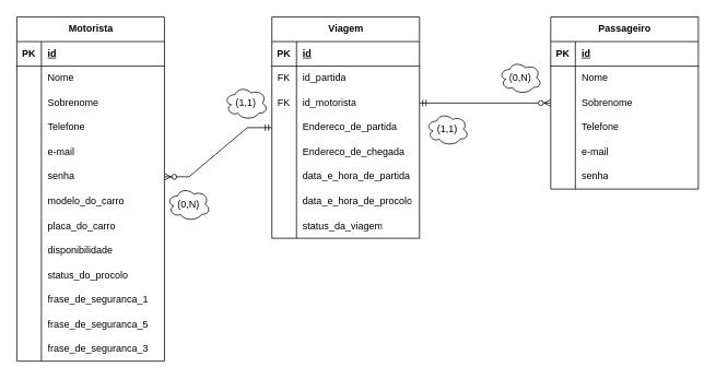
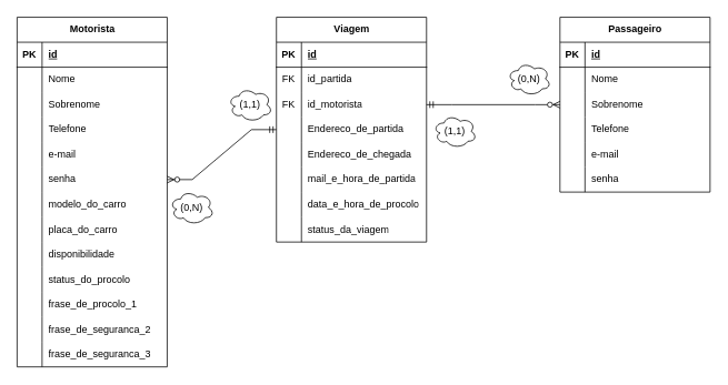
- <mxCell id="79" value="data_e_hora_de_partida" style="shape=partialRectangle;connectable=0;fillColor=none;top=0;left=0;bottom=0;right=0;align=left;spacingLeft=6;overflow=hidden;whiteSpace=wrap;html=1;" parent="77" vertex="1"><mxGeometry x="30" width="150" height="30" as="geometry"><mxRectangle width="150" height="30" as="alternateBounds" /></mxGeometry></mxCell>
+ <mxCell id="79" value="mail_e_hora_de_partida" style="shape=partialRectangle;connectable=0;fillColor=none;top=0;left=0;bottom=0;right=0;align=left;spacingLeft=6;overflow=hidden;whiteSpace=wrap;html=1;" parent="77" vertex="1"><mxGeometry x="30" width="150" height="30" as="geometry"><mxRectangle width="150" height="30" as="alternateBounds" /></mxGeometry></mxCell>
- <mxCell id="35" value="frase_de_seguranca_1" style="shape=partialRectangle;connectable=0;fillColor=none;top=0;left=0;bottom=0;right=0;align=left;spacingLeft=6;overflow=hidden;whiteSpace=wrap;html=1;" parent="33" vertex="1"><mxGeometry x="30" width="150" height="30" as="geometry"><mxRectangle width="150" height="30" as="alternateBounds" /></mxGeometry></mxCell>
+ <mxCell id="35" value="frase_de_procolo_1" style="shape=partialRectangle;connectable=0;fillColor=none;top=0;left=0;bottom=0;right=0;align=left;spacingLeft=6;overflow=hidden;whiteSpace=wrap;html=1;" parent="33" vertex="1"><mxGeometry x="30" width="150" height="30" as="geometry"><mxRectangle width="150" height="30" as="alternateBounds" /></mxGeometry></mxCell>
- <mxCell id="38" value="frase_de_seguranca_5" style="shape=partialRectangle;connectable=0;fillColor=none;top=0;left=0;bottom=0;right=0;align=left;spacingLeft=6;overflow=hidden;whiteSpace=wrap;html=1;" parent="36" vertex="1"><mxGeometry x="30" width="150" height="30" as="geometry"><mxRectangle width="150" height="30" as="alternateBounds" /></mxGeometry></mxCell>
+ <mxCell id="38" value="frase_de_seguranca_2" style="shape=partialRectangle;connectable=0;fillColor=none;top=0;left=0;bottom=0;right=0;align=left;spacingLeft=6;overflow=hidden;whiteSpace=wrap;html=1;" parent="36" vertex="1"><mxGeometry x="30" width="150" height="30" as="geometry"><mxRectangle width="150" height="30" as="alternateBounds" /></mxGeometry></mxCell>
